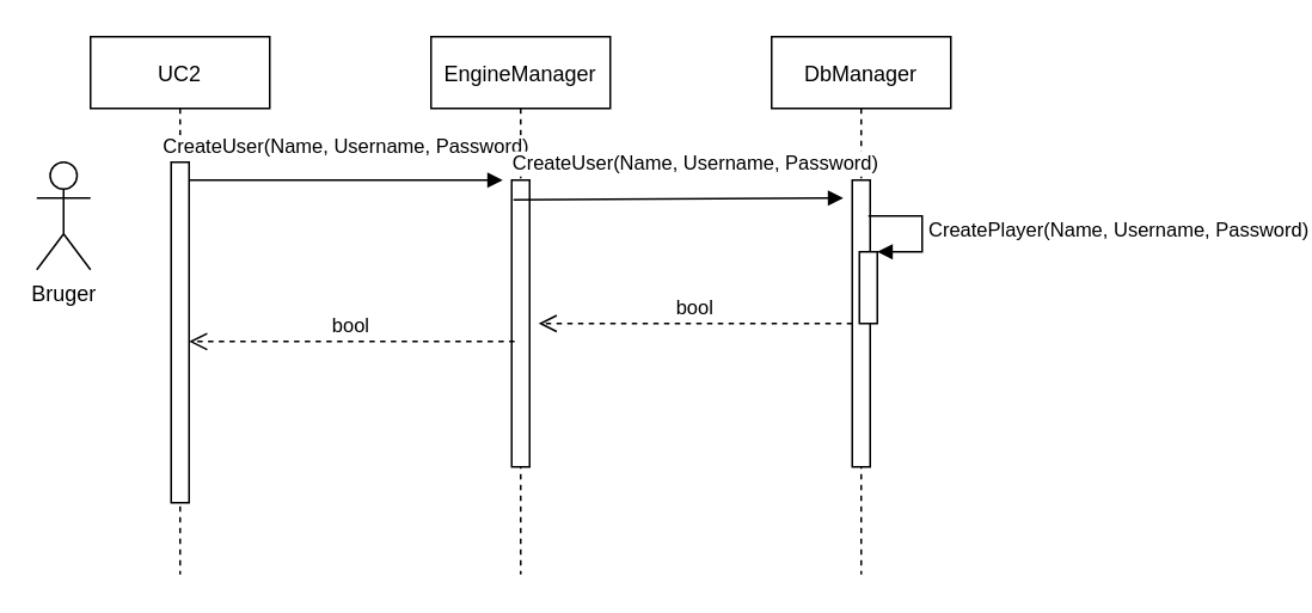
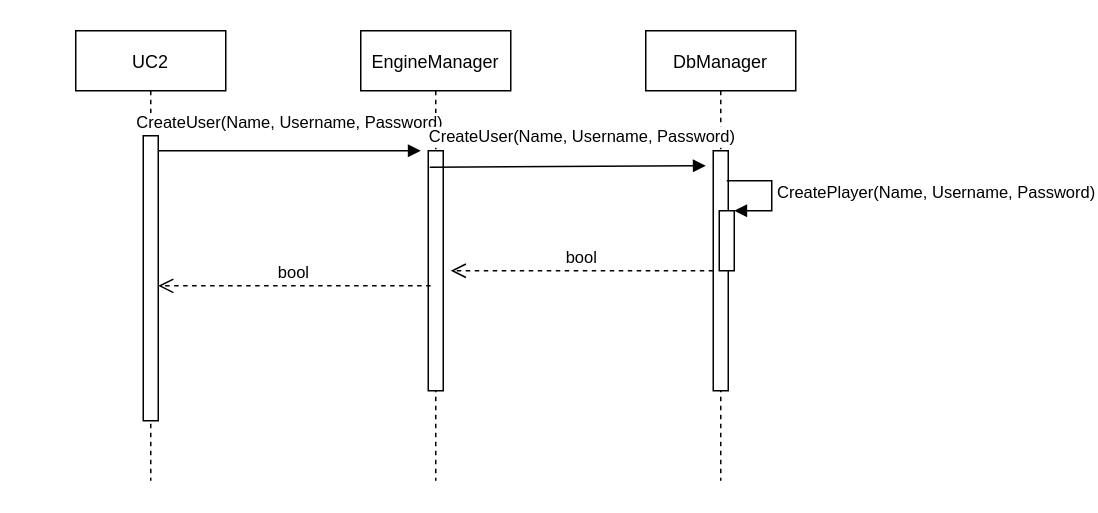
- <mxCell id="12" value="Bruger" style="shape=umlActor;verticalLabelPosition=bottom;verticalAlign=top;html=1;outlineConnect=0;" parent="1" vertex="1"><mxGeometry x="20" y="90" width="30" height="60" as="geometry" /></mxCell>
